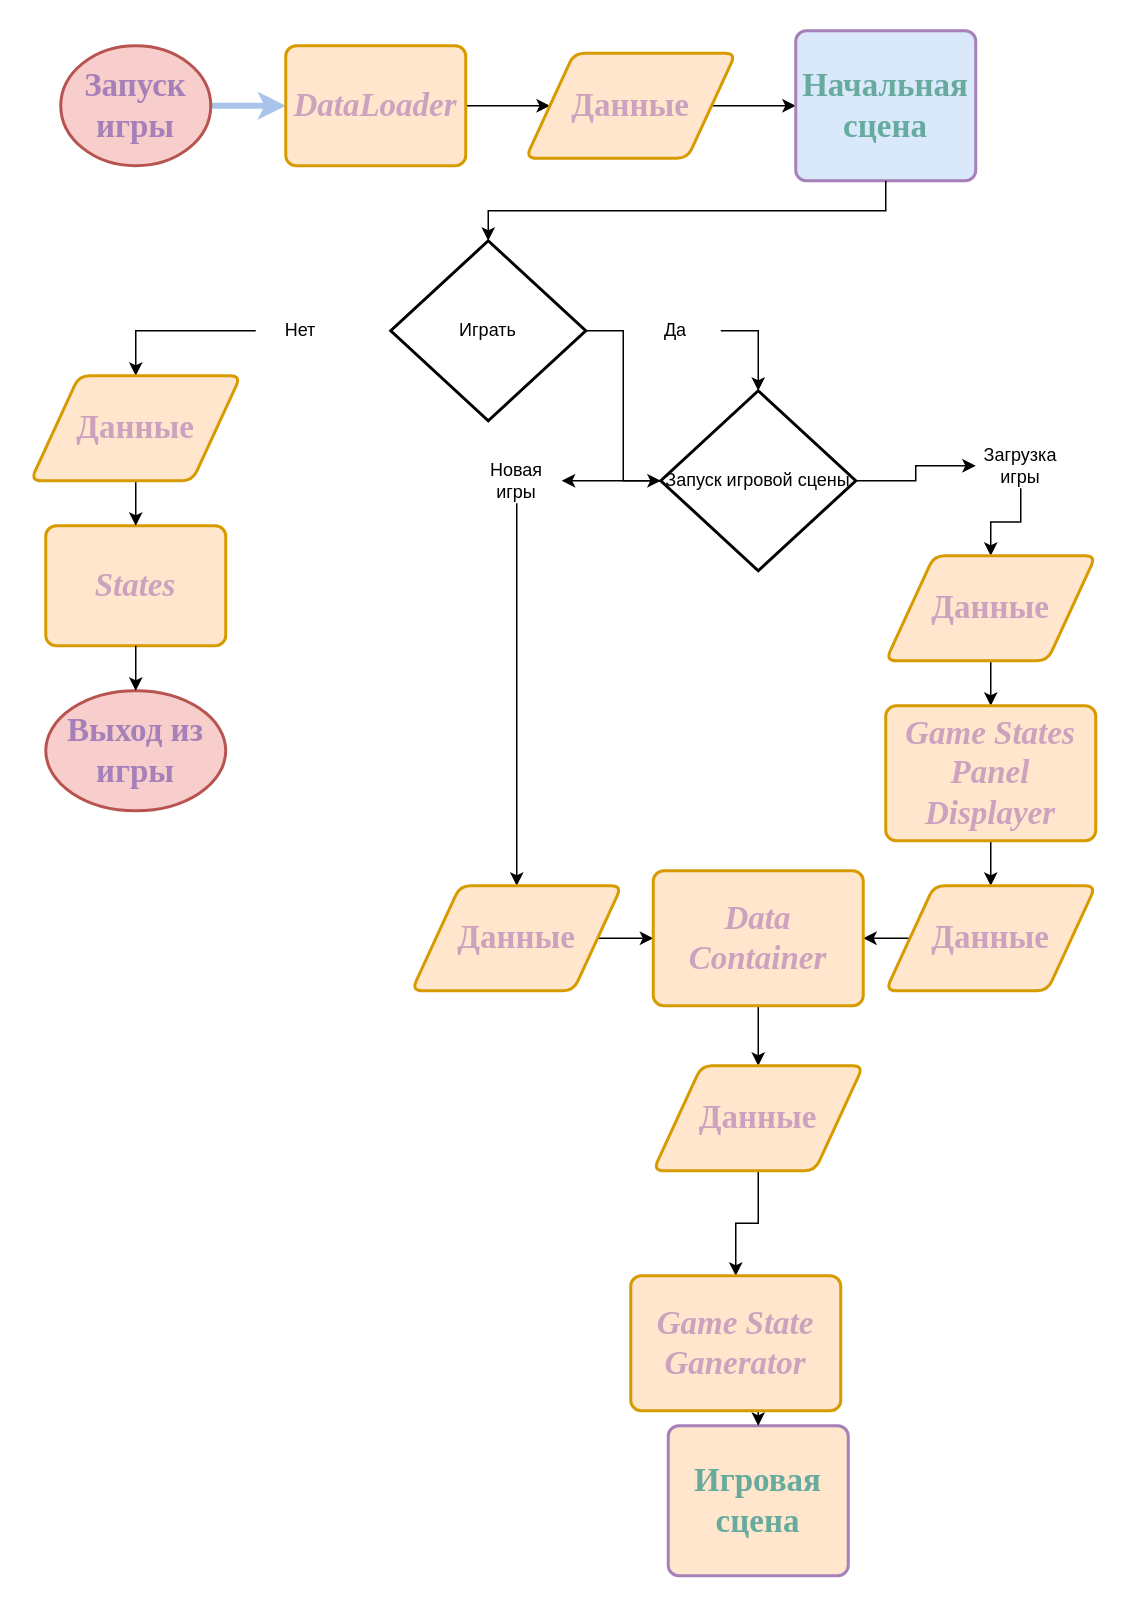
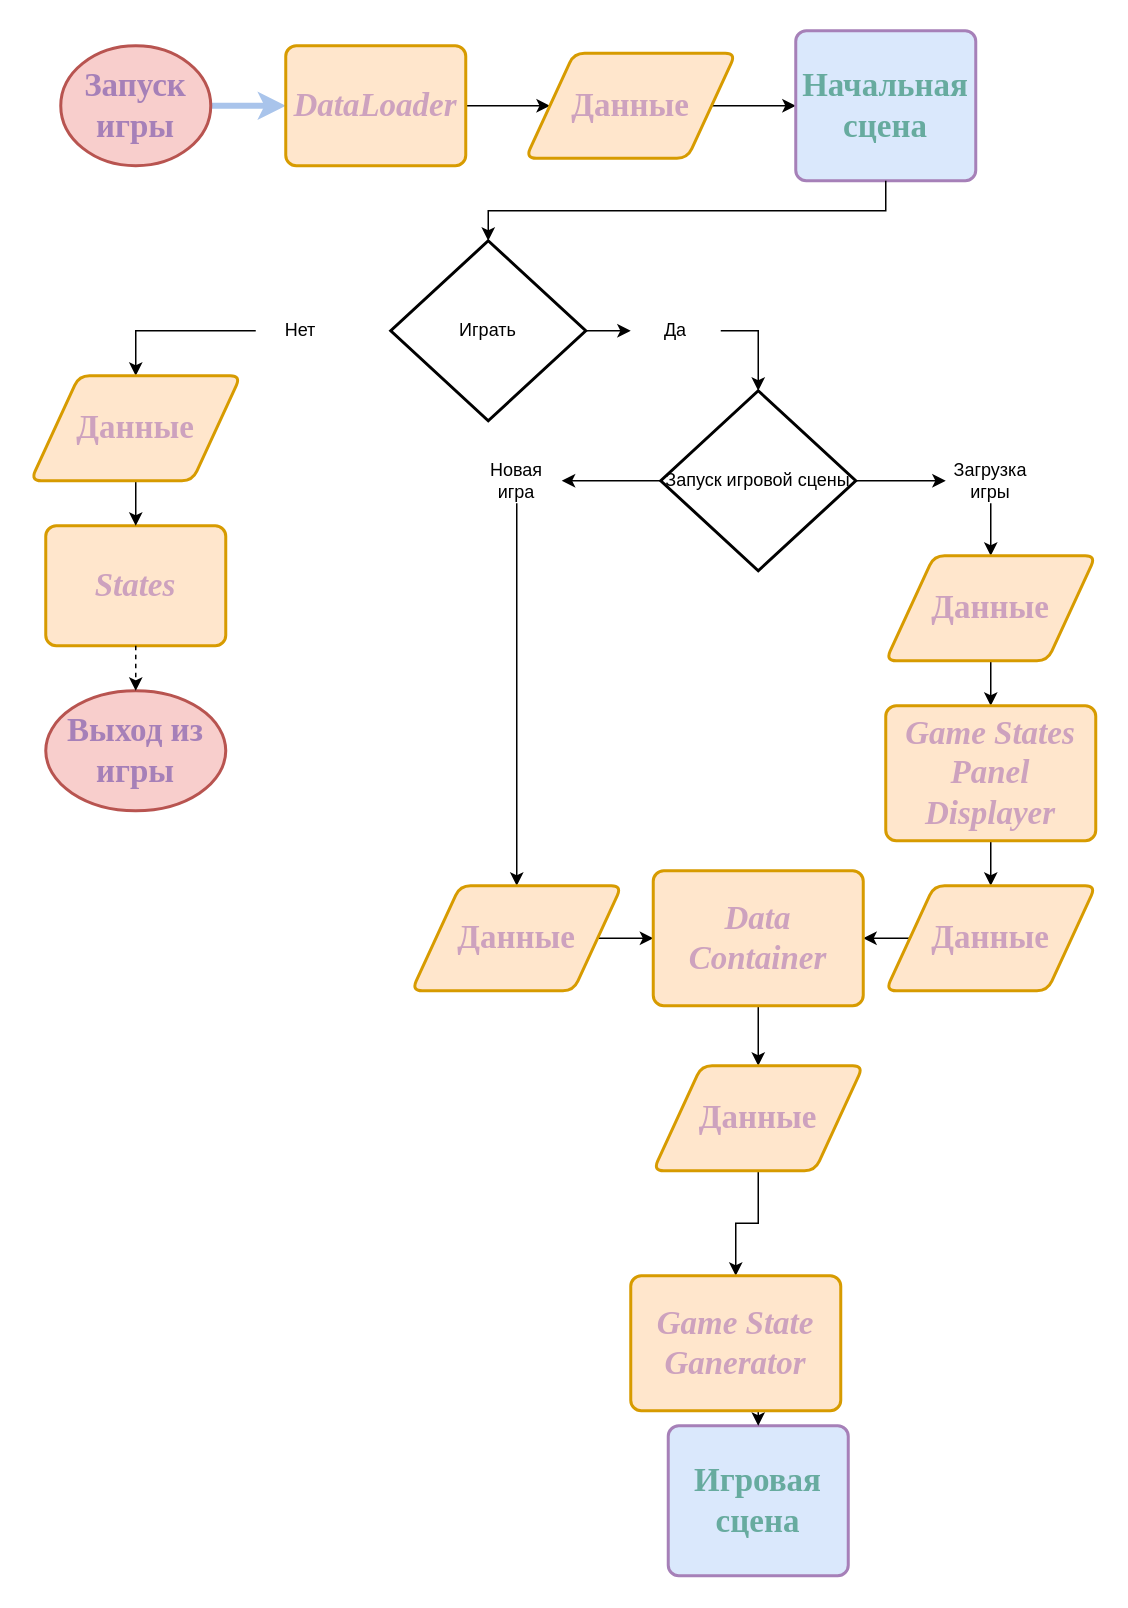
- <mxCell id="12" style="edgeStyle=orthogonalEdgeStyle;rounded=0;orthogonalLoop=1;jettySize=auto;html=1;exitX=1;exitY=0.5;exitDx=0;exitDy=0;exitPerimeter=0;" edge="1" parent="1" source="13" target="11"><mxGeometry relative="1" as="geometry" /></mxCell>
+ <mxCell id="12" style="edgeStyle=orthogonalEdgeStyle;rounded=0;orthogonalLoop=1;jettySize=auto;html=1;exitX=1;exitY=0.5;exitDx=0;exitDy=0;exitPerimeter=0;entryX=0;entryY=0.5;entryDx=0;entryDy=0;" edge="1" parent="1" source="13" target="17"><mxGeometry relative="1" as="geometry" /></mxCell>
- <mxCell id="19" value="Загрузка игры" style="text;html=1;align=center;verticalAlign=middle;whiteSpace=wrap;rounded=0;" vertex="1" parent="1"><mxGeometry x="650" y="295" width="60" height="30" as="geometry" /></mxCell>
+ <mxCell id="19" value="Загрузка игры" style="text;html=1;align=center;verticalAlign=middle;whiteSpace=wrap;rounded=0;" vertex="1" parent="1"><mxGeometry x="630" y="305" width="60" height="30" as="geometry" /></mxCell>
- <mxCell id="26" value="Новая игры" style="text;html=1;align=center;verticalAlign=middle;whiteSpace=wrap;rounded=0;" vertex="1" parent="1"><mxGeometry x="314" y="305" width="60" height="30" as="geometry" /></mxCell>
+ <mxCell id="26" value="Новая игра" style="text;html=1;align=center;verticalAlign=middle;whiteSpace=wrap;rounded=0;" vertex="1" parent="1"><mxGeometry x="314" y="305" width="60" height="30" as="geometry" /></mxCell>
- <mxCell id="30" style="edgeStyle=orthogonalEdgeStyle;rounded=0;orthogonalLoop=1;jettySize=auto;html=1;exitX=0.5;exitY=1;exitDx=0;exitDy=0;entryX=0.5;entryY=0;entryDx=0;entryDy=0;entryPerimeter=0;" edge="1" parent="1" source="20" target="14"><mxGeometry relative="1" as="geometry" /></mxCell>
+ <mxCell id="30" style="edgeStyle=orthogonalEdgeStyle;rounded=0;orthogonalLoop=1;jettySize=auto;html=1;exitX=0.5;exitY=1;exitDx=0;exitDy=0;entryX=0.5;entryY=0;entryDx=0;entryDy=0;entryPerimeter=0;dashed=1;" edge="1" parent="1" source="20" target="14"><mxGeometry relative="1" as="geometry" /></mxCell>
- <mxCell id="38" value="Игровая сцена" style="rounded=1;whiteSpace=wrap;html=1;absoluteArcSize=1;arcSize=14;strokeWidth=2;strokeColor=#A680B8;align=center;verticalAlign=middle;fontFamily=Times New Roman;fontSize=22;fontStyle=1;fillColor=#ffe6cc;shadow=0;fontColor=#67AB9F;" vertex="1" parent="1"><mxGeometry x="445" y="950" width="120" height="100" as="geometry" /></mxCell>
+ <mxCell id="38" value="Игровая сцена" style="rounded=1;whiteSpace=wrap;html=1;absoluteArcSize=1;arcSize=14;strokeWidth=2;strokeColor=#A680B8;align=center;verticalAlign=middle;fontFamily=Times New Roman;fontSize=22;fontStyle=1;fillColor=#dae8fc;shadow=0;fontColor=#67AB9F;" vertex="1" parent="1"><mxGeometry x="445" y="950" width="120" height="100" as="geometry" /></mxCell>
